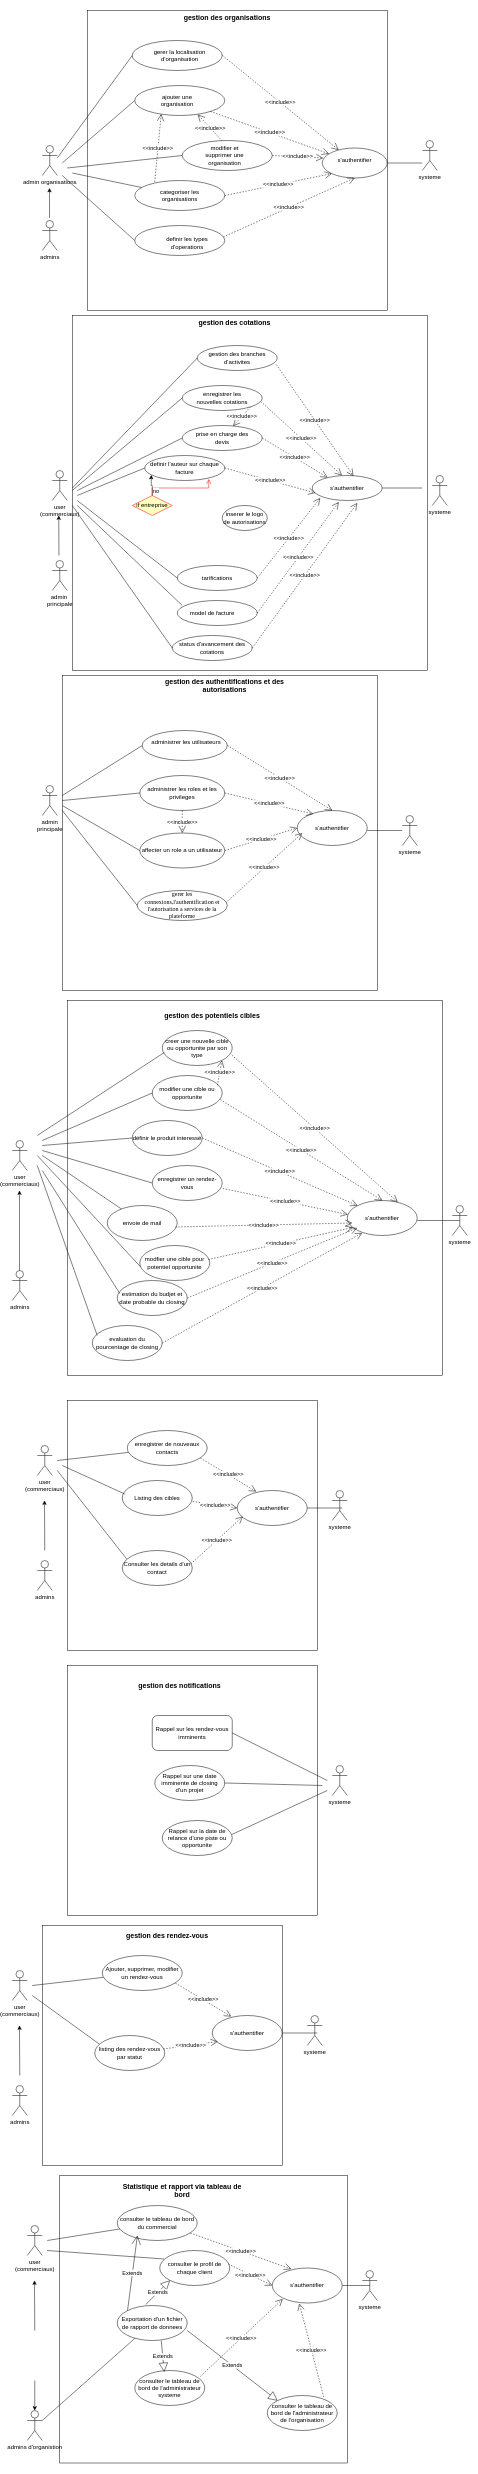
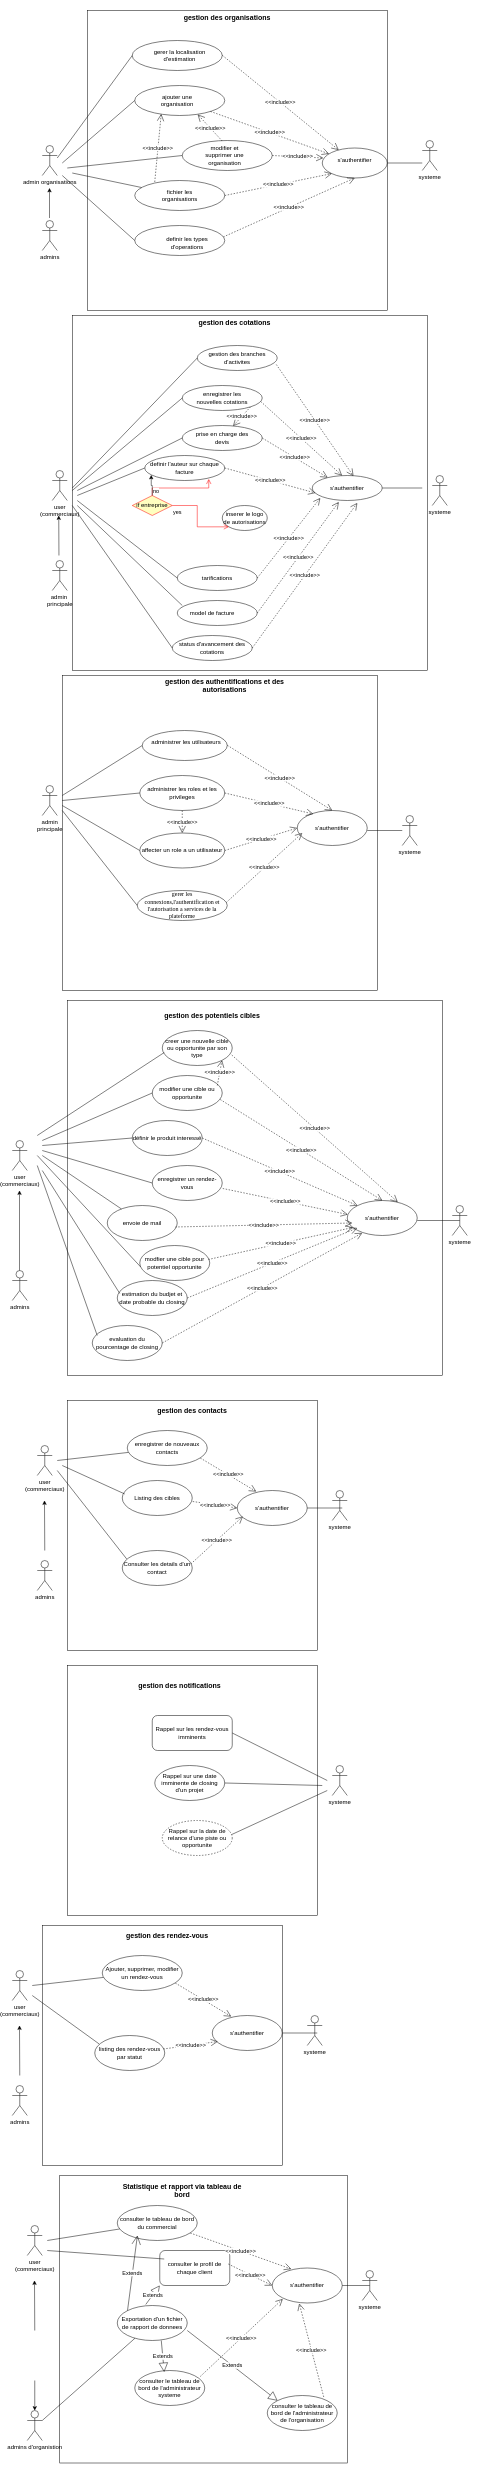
- <mxCell id="5" value="gerer la localisation d'organisation" style="text;html=1;align=center;verticalAlign=middle;whiteSpace=wrap;rounded=0;" vertex="1" parent="1"><mxGeometry x="300" y="95" width="110" height="30" as="geometry" /></mxCell>
+ <mxCell id="5" value="gerer la localisation d'estimation" style="text;html=1;align=center;verticalAlign=middle;whiteSpace=wrap;rounded=0;" vertex="1" parent="1"><mxGeometry x="300" y="95" width="110" height="30" as="geometry" /></mxCell>
- <mxCell id="11" value="categoriser les organisations" style="text;html=1;align=center;verticalAlign=middle;whiteSpace=wrap;rounded=0;" vertex="1" parent="1"><mxGeometry x="300" y="375" width="110" height="30" as="geometry" /></mxCell>
+ <mxCell id="11" value="fichier les organisations" style="text;html=1;align=center;verticalAlign=middle;whiteSpace=wrap;rounded=0;" vertex="1" parent="1"><mxGeometry x="300" y="375" width="110" height="30" as="geometry" /></mxCell>
+ <mxCell id="68" value="yes" style="edgeStyle=orthogonalEdgeStyle;html=1;align=left;verticalAlign=top;endArrow=open;endSize=8;strokeColor=#ff0000;rounded=0;entryX=0;entryY=1;entryDx=0;entryDy=0;" edge="1" source="66" parent="1" target="65"><mxGeometry x="-1" relative="1" as="geometry"><mxPoint x="500" y="1130" as="targetPoint" /></mxGeometry></mxCell>
+ <mxCell id="145" value="&lt;b&gt;&lt;font style=&quot;font-size: 14px;&quot;&gt;gestion des contacts&lt;br&gt;&lt;/font&gt;&lt;/b&gt;" style="text;html=1;align=center;verticalAlign=middle;whiteSpace=wrap;rounded=0;" vertex="1" parent="1"><mxGeometry x="255" y="2800" width="250" height="40" as="geometry" /></mxCell>
- <mxCell id="143" value="Rappel sur la date de relance d'une piste ou opportunite" style="ellipse;whiteSpace=wrap;html=1;" vertex="1" parent="1"><mxGeometry x="320" y="3640" width="140" height="70" as="geometry" /></mxCell>
+ <mxCell id="143" value="Rappel sur la date de relance d'une piste ou opportunite" style="ellipse;whiteSpace=wrap;html=1;dashed=1;" vertex="1" parent="1"><mxGeometry x="320" y="3640" width="140" height="70" as="geometry" /></mxCell>
- <mxCell id="166" value="consulter le profil de chaque client" style="ellipse;whiteSpace=wrap;html=1;" vertex="1" parent="1"><mxGeometry x="315" y="4500" width="140" height="70" as="geometry" /></mxCell>
+ <mxCell id="166" value="consulter le profil de chaque client" style="whiteSpace=wrap;html=1;rounded=1;" vertex="1" parent="1"><mxGeometry x="315" y="4500" width="140" height="70" as="geometry" /></mxCell>
